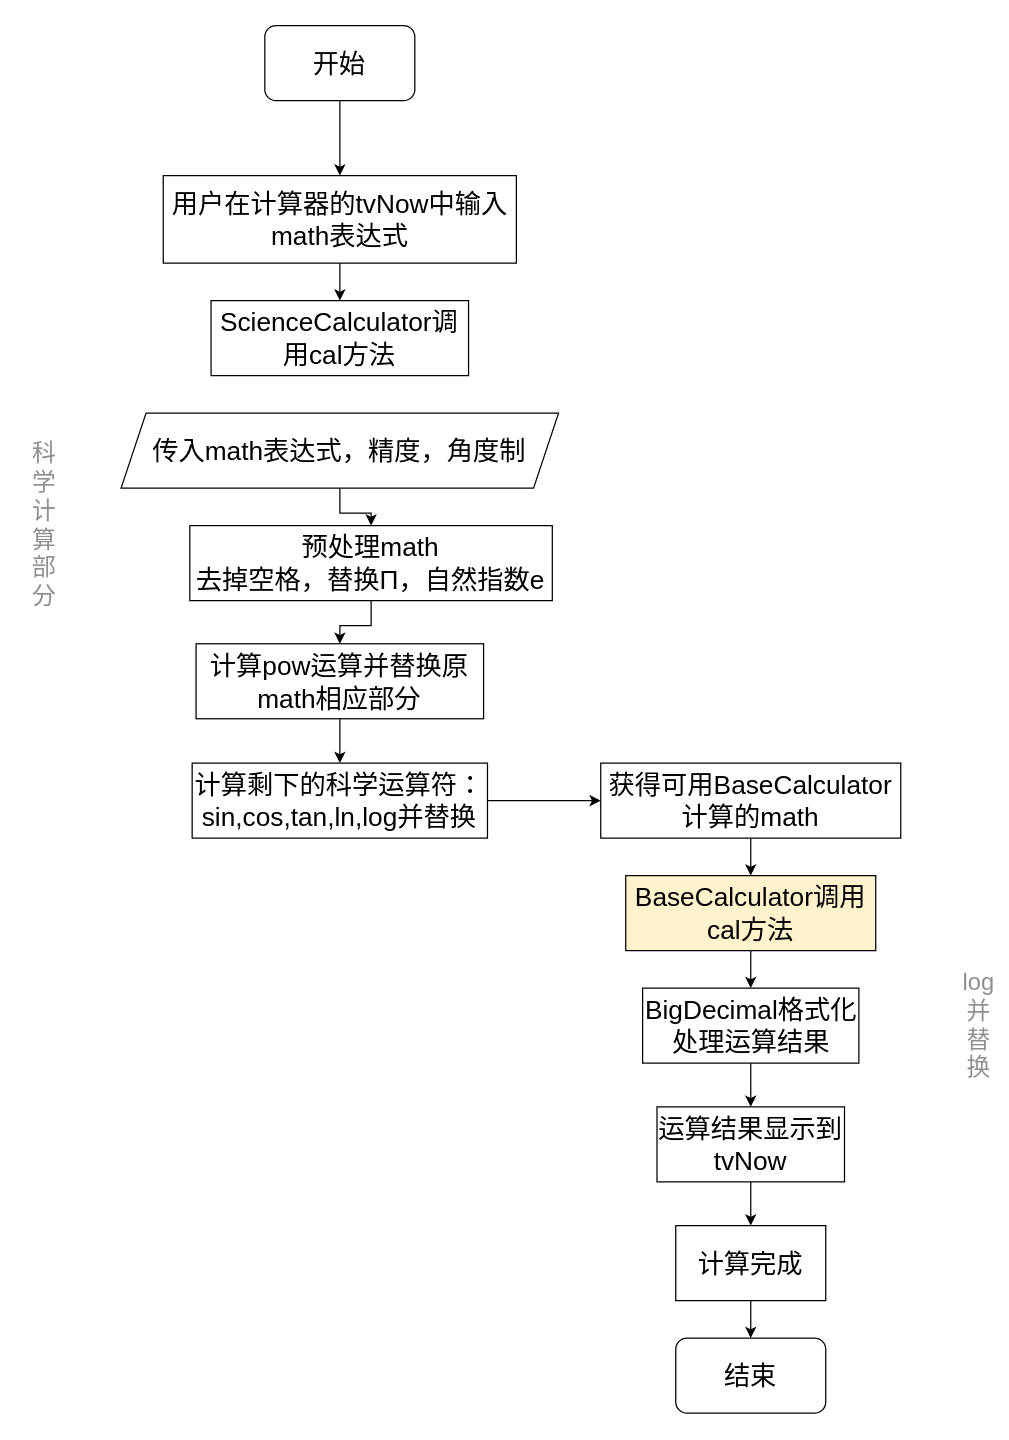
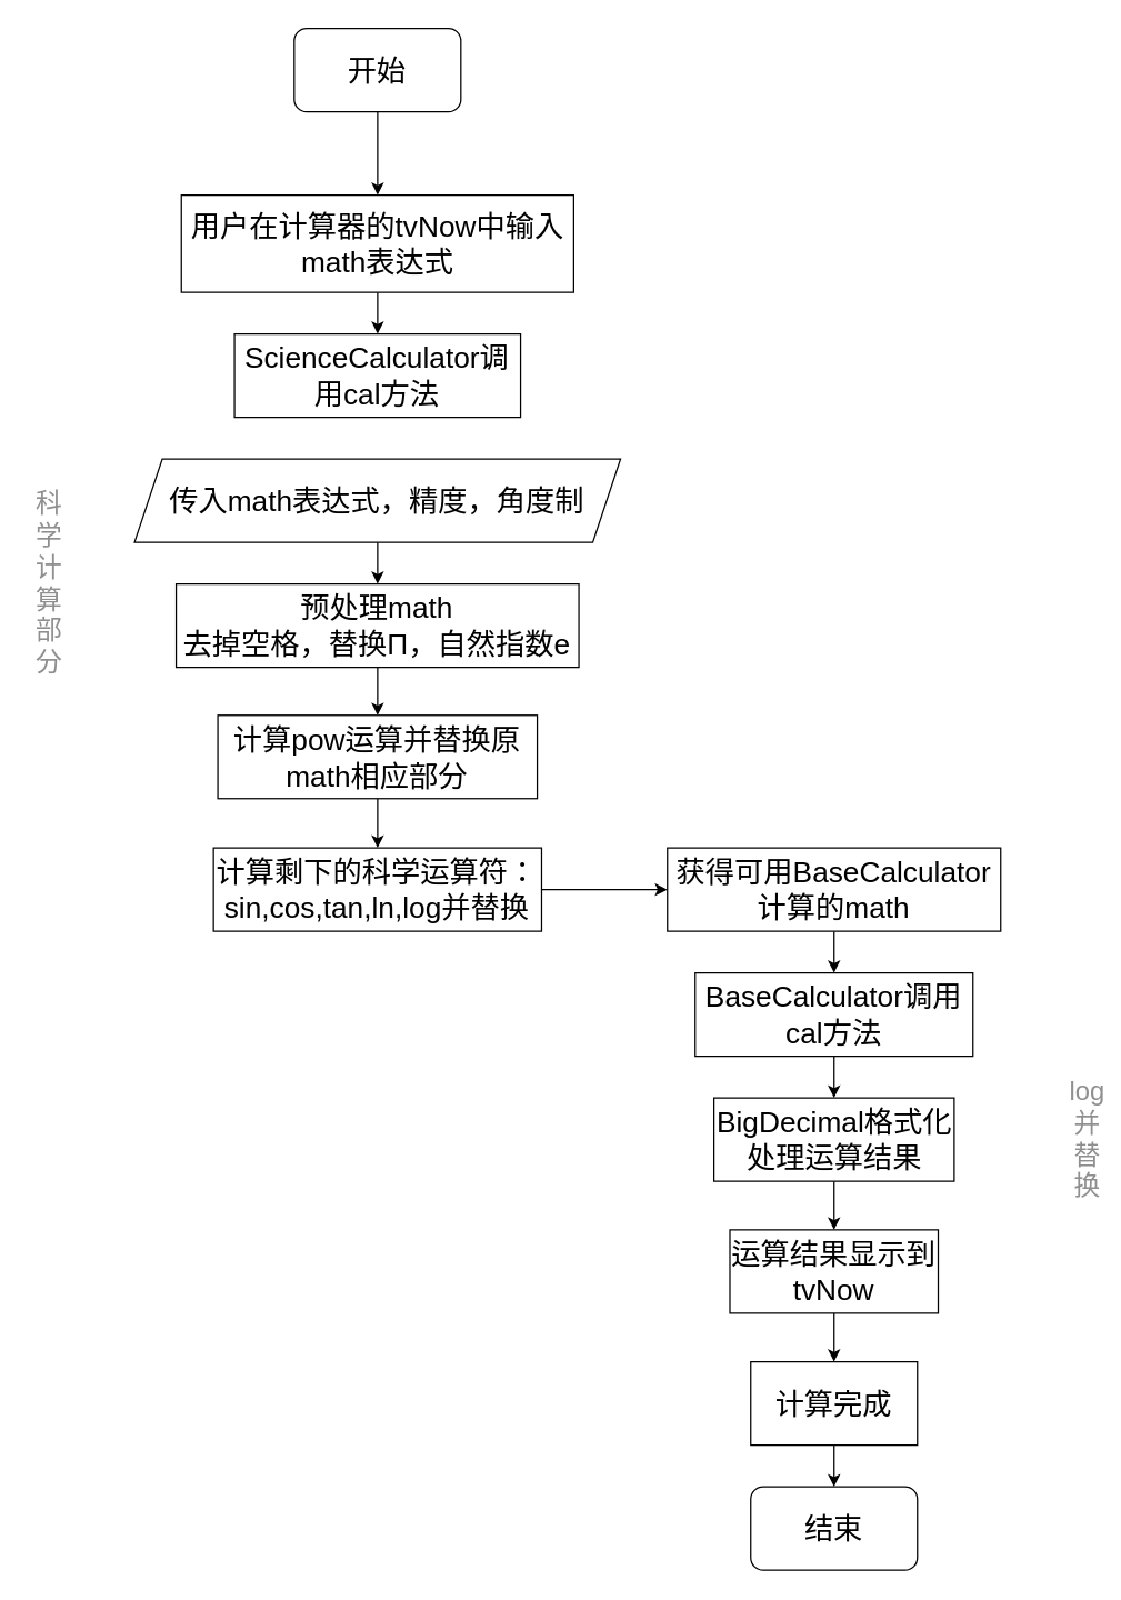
- <mxCell id="8" value="预处理math&lt;br&gt;去掉空格，替换Π，自然指数e" style="rounded=0;whiteSpace=wrap;html=1;fillColor=#FFFFFF;fontSize=21;" vertex="1" parent="1"><mxGeometry x="151.25" y="420" width="290" height="60" as="geometry" /></mxCell>
+ <mxCell id="8" value="预处理math&lt;br&gt;去掉空格，替换Π，自然指数e" style="rounded=0;whiteSpace=wrap;html=1;fillColor=#FFFFFF;fontSize=21;" vertex="1" parent="1"><mxGeometry x="126.25" y="420" width="290" height="60" as="geometry" /></mxCell>
- <mxCell id="18" value="&lt;span&gt;BaseCalculator调用cal方法&lt;/span&gt;" style="rounded=0;whiteSpace=wrap;html=1;fillColor=#fff2cc;fontSize=21;" vertex="1" parent="1"><mxGeometry x="500" y="700" width="200" height="60" as="geometry" /></mxCell>
+ <mxCell id="18" value="&lt;span&gt;BaseCalculator调用cal方法&lt;/span&gt;" style="rounded=0;whiteSpace=wrap;html=1;fillColor=#FFFFFF;fontSize=21;" vertex="1" parent="1"><mxGeometry x="500" y="700" width="200" height="60" as="geometry" /></mxCell>
